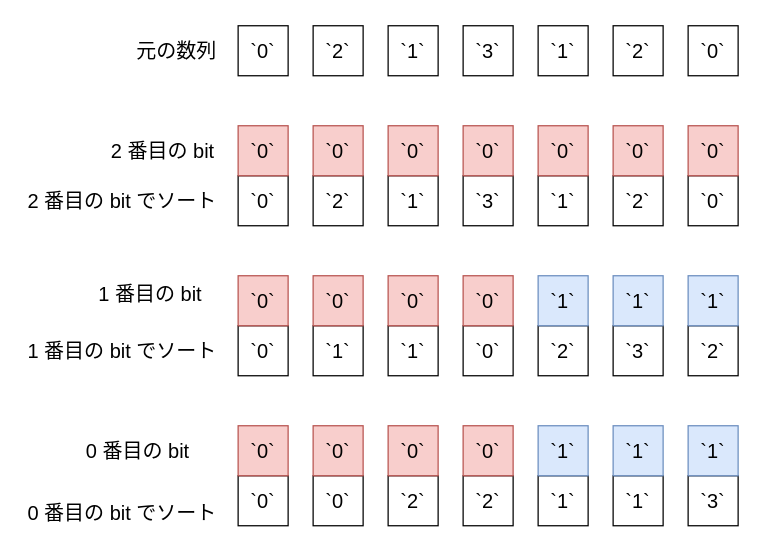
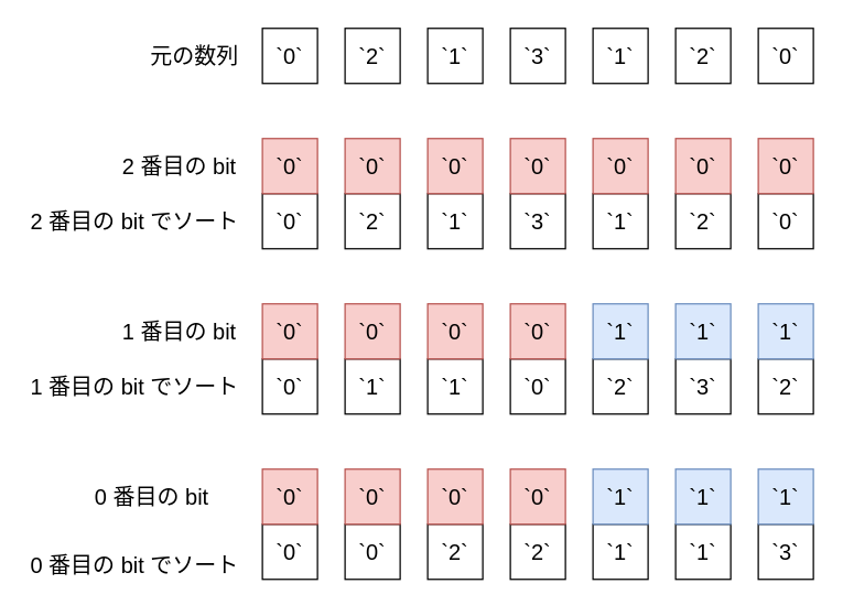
- <mxCell id="53" value="1 番目の bit" style="text;html=1;align=center;verticalAlign=middle;whiteSpace=wrap;rounded=0;fontSize=16;" parent="1" vertex="1"><mxGeometry x="75" y="220" width="90" height="30" as="geometry" /></mxCell>
+ <mxCell id="53" value="1 番目の bit" style="text;html=1;align=center;verticalAlign=middle;whiteSpace=wrap;rounded=0;fontSize=16;" parent="1" vertex="1"><mxGeometry x="85" y="225" width="90" height="30" as="geometry" /></mxCell>
